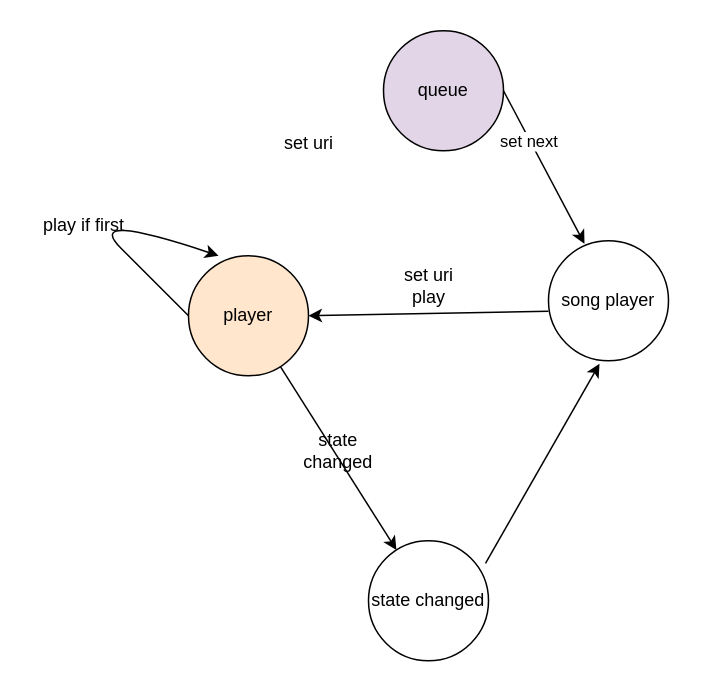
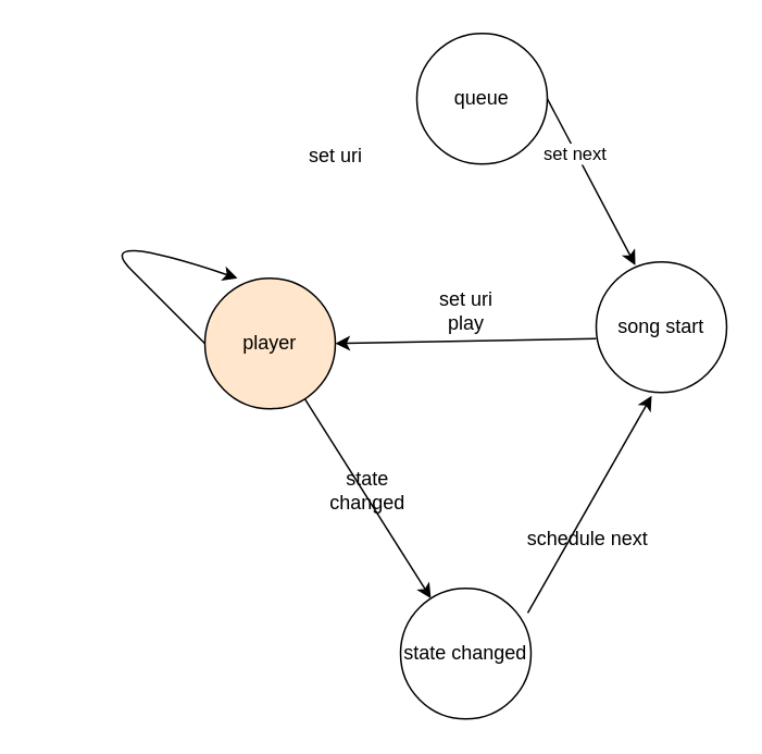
- <mxCell id="11" value="queue" style="ellipse;whiteSpace=wrap;html=1;aspect=fixed;fillColor=#e1d5e7;" parent="1" vertex="1"><mxGeometry x="255" y="20" width="80" height="80" as="geometry" /></mxCell>
+ <mxCell id="11" value="queue" style="ellipse;whiteSpace=wrap;html=1;aspect=fixed;" parent="1" vertex="1"><mxGeometry x="255" y="20" width="80" height="80" as="geometry" /></mxCell>
- <mxCell id="13" value="play if first" style="text;html=1;align=center;verticalAlign=middle;resizable=0;points=[];autosize=1;" parent="1" vertex="1"><mxGeometry x="20" y="140" width="70" height="20" as="geometry" /></mxCell>
- <mxCell id="3" value="song player" style="ellipse;whiteSpace=wrap;html=1;aspect=fixed;" parent="1" vertex="1"><mxGeometry x="365" y="160" width="80" height="80" as="geometry" /></mxCell>
+ <mxCell id="3" value="song start" style="ellipse;whiteSpace=wrap;html=1;aspect=fixed;" parent="1" vertex="1"><mxGeometry x="365" y="160" width="80" height="80" as="geometry" /></mxCell>
+ <mxCell id="8" value="schedule next" style="text;html=1;strokeColor=none;fillColor=none;align=center;verticalAlign=middle;whiteSpace=wrap;rounded=0;" parent="1" vertex="1"><mxGeometry x="305" y="320" width="110" height="20" as="geometry" /></mxCell>
